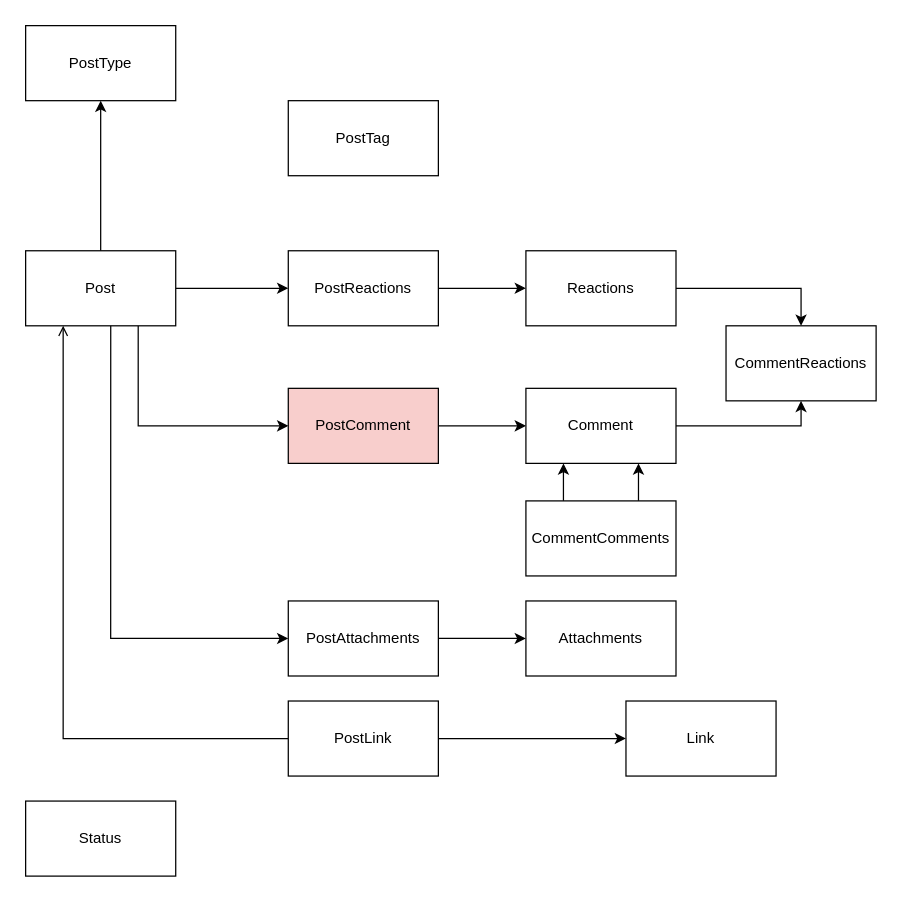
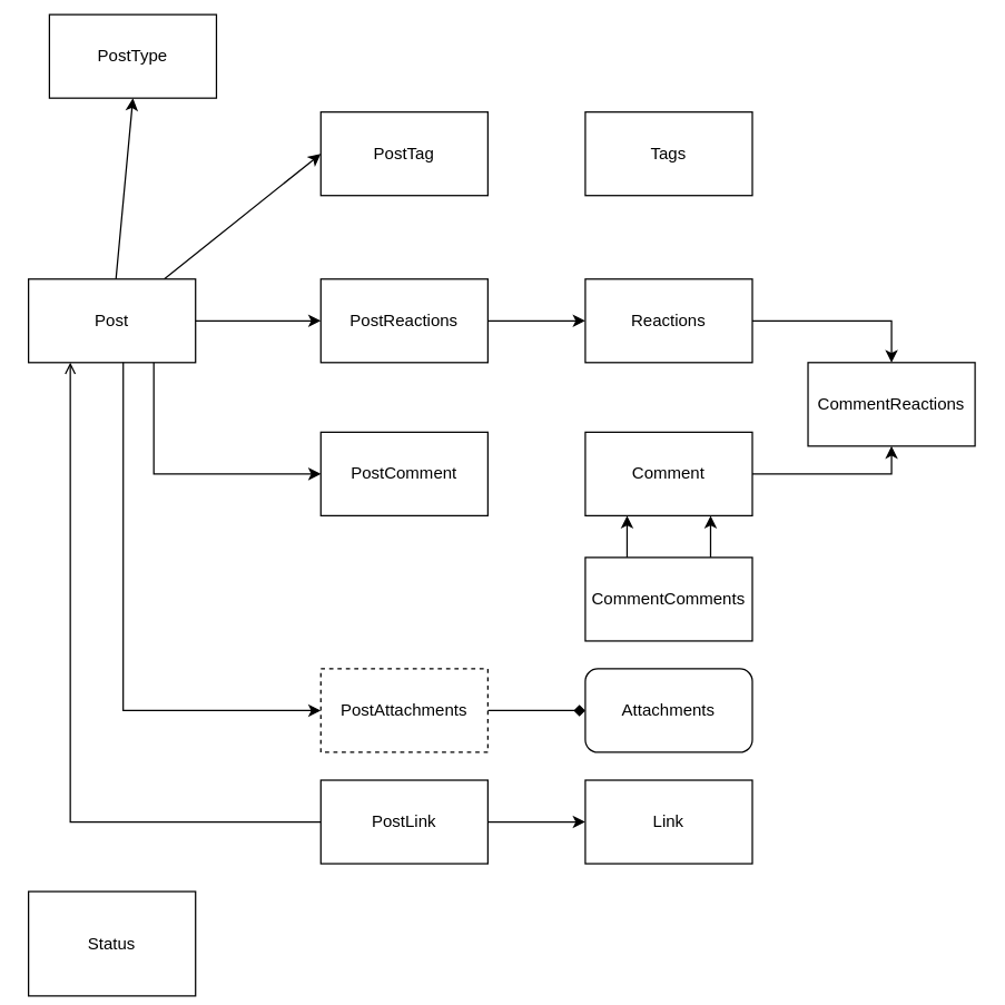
- <mxCell id="11" value="PostType" style="rounded=0;whiteSpace=wrap;html=1;" parent="1" vertex="1"><mxGeometry x="20" y="20" width="120" height="60" as="geometry" /></mxCell>
+ <mxCell id="11" value="PostType" style="rounded=0;whiteSpace=wrap;html=1;" parent="1" vertex="1"><mxGeometry x="35" y="10" width="120" height="60" as="geometry" /></mxCell>
+ <mxCell id="14" value="Tags" style="rounded=0;whiteSpace=wrap;html=1;" parent="1" vertex="1"><mxGeometry x="420" y="80" width="120" height="60" as="geometry" /></mxCell>
+ <mxCell id="4" style="edgeStyle=none;rounded=0;orthogonalLoop=1;jettySize=auto;html=1;entryX=0;entryY=0.5;entryDx=0;entryDy=0;" parent="1" source="7" target="10" edge="1"><mxGeometry relative="1" as="geometry" /></mxCell>
- <mxCell id="21" value="PostComment" style="rounded=0;whiteSpace=wrap;html=1;fillColor=#f8cecc;" parent="1" vertex="1"><mxGeometry x="230" y="310" width="120" height="60" as="geometry" /></mxCell>
+ <mxCell id="21" value="PostComment" style="rounded=0;whiteSpace=wrap;html=1;" parent="1" vertex="1"><mxGeometry x="230" y="310" width="120" height="60" as="geometry" /></mxCell>
- <mxCell id="20" style="edgeStyle=orthogonalEdgeStyle;rounded=0;orthogonalLoop=1;jettySize=auto;html=1;exitX=1;exitY=0.5;exitDx=0;exitDy=0;entryX=0;entryY=0.5;entryDx=0;entryDy=0;" parent="1" source="21" target="23" edge="1"><mxGeometry relative="1" as="geometry" /></mxCell>
- <mxCell id="30" value="PostAttachments" style="rounded=0;whiteSpace=wrap;html=1;" parent="1" vertex="1"><mxGeometry x="230" y="480" width="120" height="60" as="geometry" /></mxCell>
+ <mxCell id="30" value="PostAttachments" style="rounded=0;whiteSpace=wrap;html=1;dashed=1;" parent="1" vertex="1"><mxGeometry x="230" y="480" width="120" height="60" as="geometry" /></mxCell>
- <mxCell id="29" style="edgeStyle=orthogonalEdgeStyle;rounded=0;orthogonalLoop=1;jettySize=auto;html=1;exitX=1;exitY=0.5;exitDx=0;exitDy=0;entryX=0;entryY=0.5;entryDx=0;entryDy=0;" parent="1" source="30" target="31" edge="1"><mxGeometry relative="1" as="geometry" /></mxCell>
+ <mxCell id="29" style="edgeStyle=orthogonalEdgeStyle;rounded=0;orthogonalLoop=1;jettySize=auto;html=1;exitX=1;exitY=0.5;exitDx=0;exitDy=0;entryX=0;entryY=0.5;entryDx=0;entryDy=0;endArrow=diamond;" parent="1" source="30" target="31" edge="1"><mxGeometry relative="1" as="geometry" /></mxCell>
- <mxCell id="31" value="Attachments" style="rounded=0;whiteSpace=wrap;html=1;" parent="1" vertex="1"><mxGeometry x="420" y="480" width="120" height="60" as="geometry" /></mxCell>
+ <mxCell id="31" value="Attachments" style="whiteSpace=wrap;html=1;rounded=1;" parent="1" vertex="1"><mxGeometry x="420" y="480" width="120" height="60" as="geometry" /></mxCell>
- <mxCell id="24" value="Link" style="rounded=0;whiteSpace=wrap;html=1;" parent="1" vertex="1"><mxGeometry x="500" y="560" width="120" height="60" as="geometry" /></mxCell>
+ <mxCell id="24" value="Link" style="rounded=0;whiteSpace=wrap;html=1;" parent="1" vertex="1"><mxGeometry x="420" y="560" width="120" height="60" as="geometry" /></mxCell>
- <mxCell id="13" value="Status" style="rounded=0;whiteSpace=wrap;html=1;" parent="1" vertex="1"><mxGeometry x="20" y="640" width="120" height="60" as="geometry" /></mxCell>
+ <mxCell id="13" value="Status" style="rounded=0;whiteSpace=wrap;html=1;" parent="1" vertex="1"><mxGeometry x="20" y="640" width="120" height="75" as="geometry" /></mxCell>
